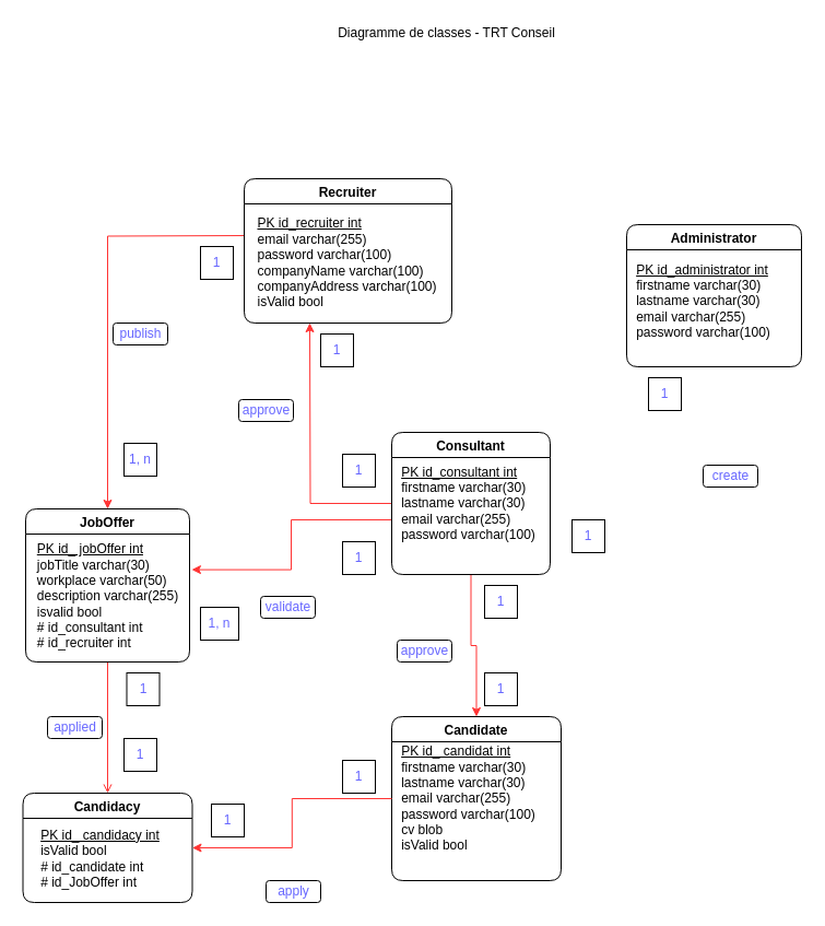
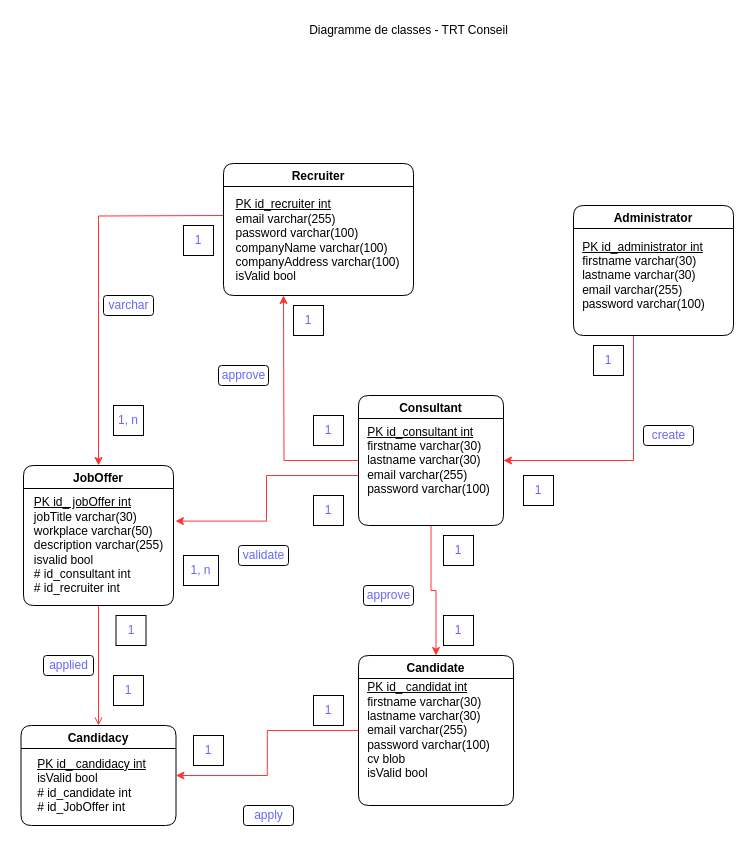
- <mxCell id="15" value="publish" style="text;html=1;align=center;verticalAlign=middle;resizable=0;points=[];autosize=1;strokeColor=none;fillColor=none;fontColor=#6666ff;" parent="1" vertex="1"><mxGeometry x="103" y="295" width="50" height="20" as="geometry" /></mxCell>
+ <mxCell id="15" value="varchar" style="text;html=1;align=center;verticalAlign=middle;resizable=0;points=[];autosize=1;strokeColor=none;fillColor=none;fontColor=#6666ff;" parent="1" vertex="1"><mxGeometry x="103" y="295" width="50" height="20" as="geometry" /></mxCell>
+ <mxCell id="25" style="edgeStyle=orthogonalEdgeStyle;rounded=0;orthogonalLoop=1;jettySize=auto;html=1;entryX=1;entryY=0.5;entryDx=0;entryDy=0;fontColor=#6666ff;strokeColor=#FF3333;" parent="1" source="26" target="19" edge="1"><mxGeometry relative="1" as="geometry"><Array as="points"><mxPoint x="633" y="460" /></Array></mxGeometry></mxCell>
